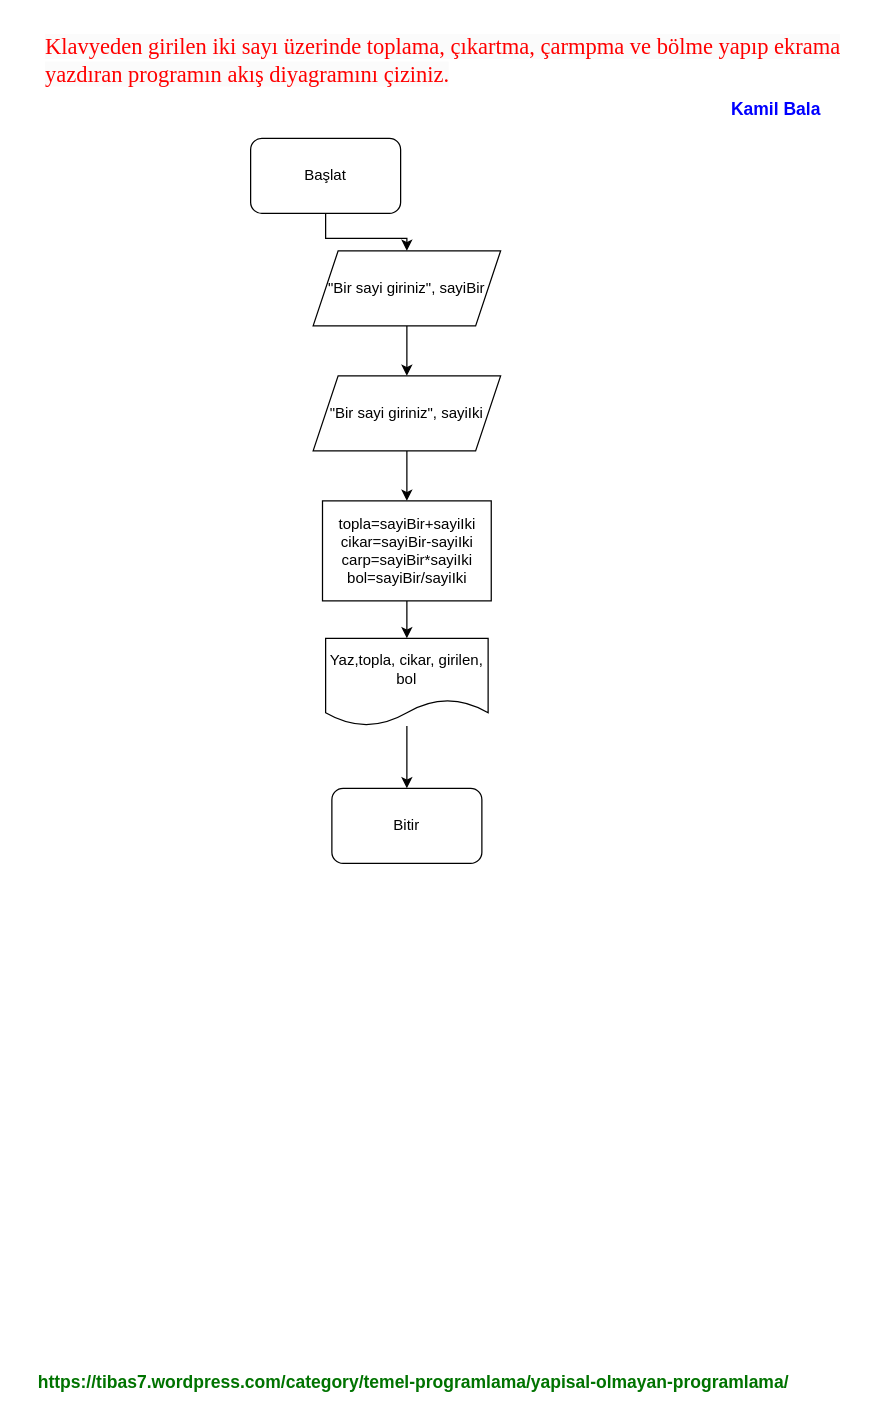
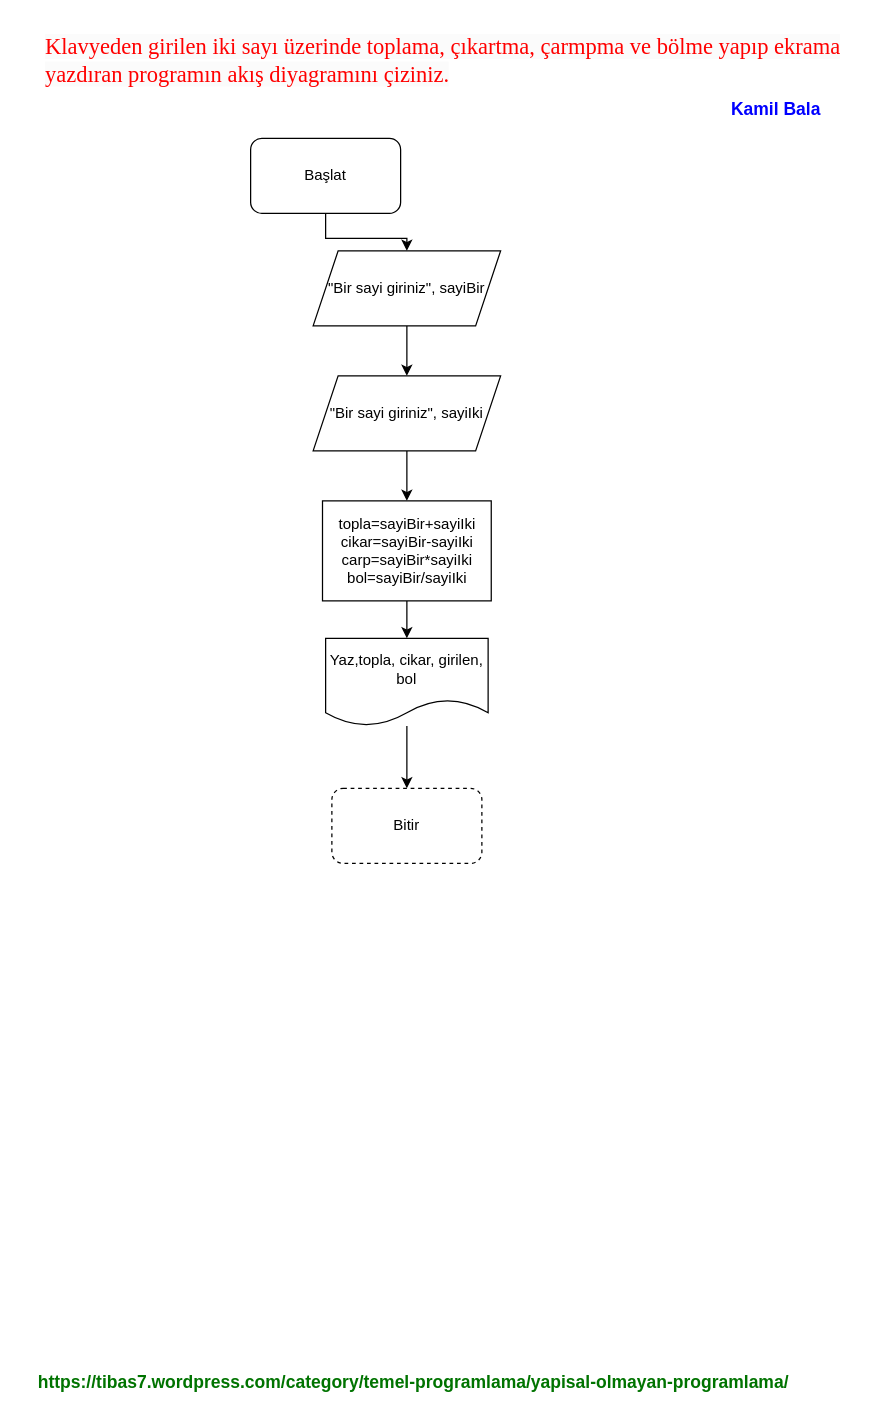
- <mxCell id="4" value="Bitir" style="rounded=1;whiteSpace=wrap;html=1;" parent="1" vertex="1"><mxGeometry x="265" y="630" width="120" height="60" as="geometry" /></mxCell>
+ <mxCell id="4" value="Bitir" style="rounded=1;whiteSpace=wrap;html=1;dashed=1;" parent="1" vertex="1"><mxGeometry x="265" y="630" width="120" height="60" as="geometry" /></mxCell>
